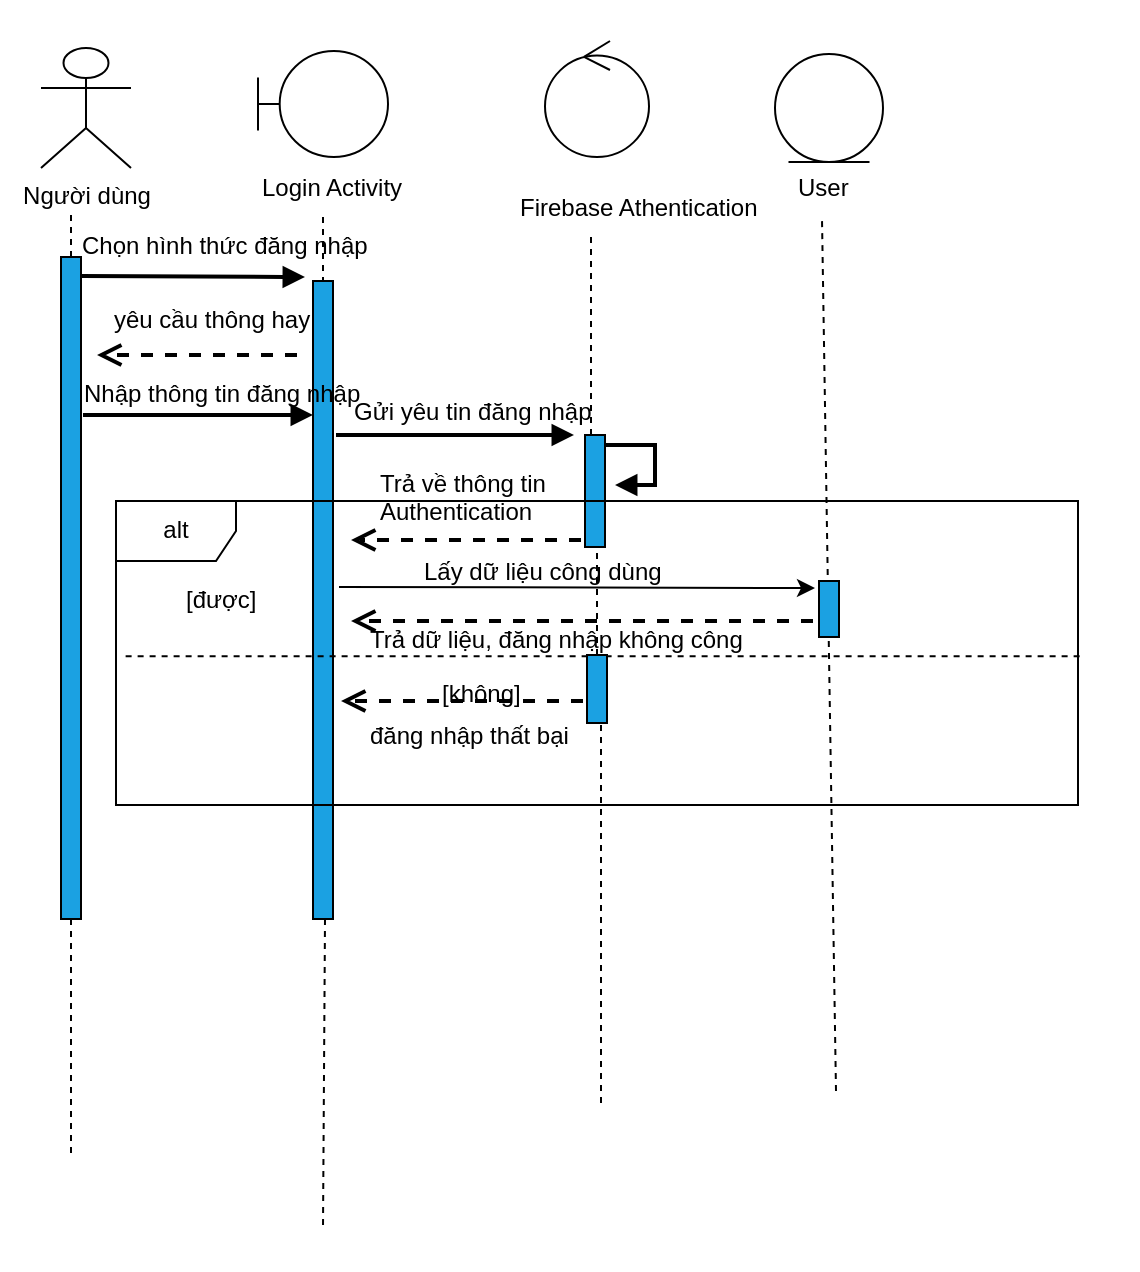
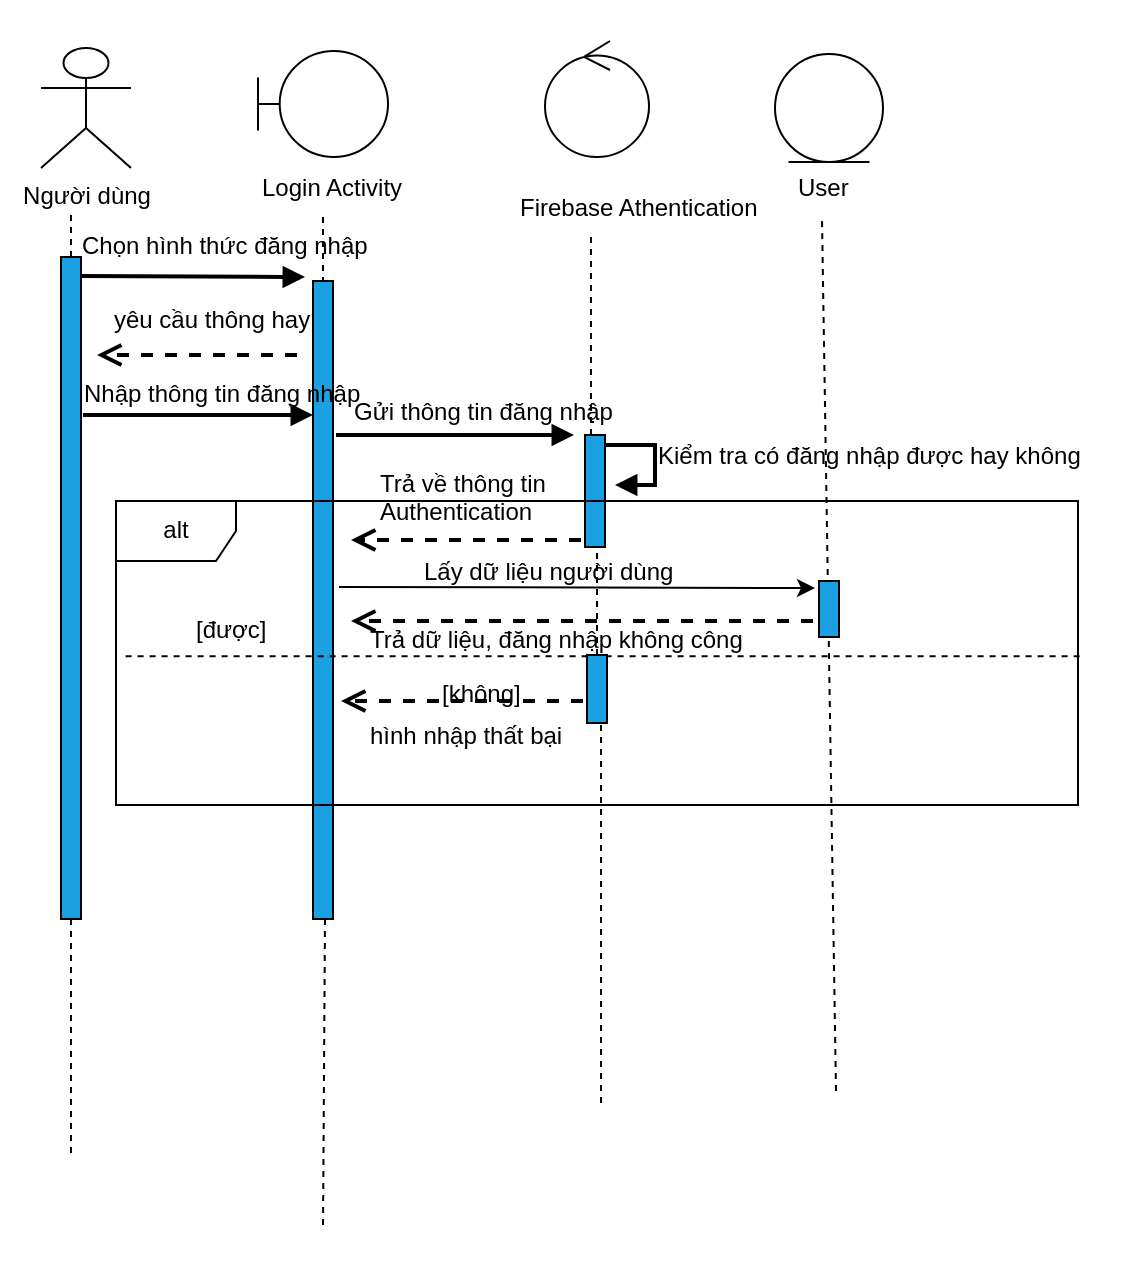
- <mxCell id="12" value="Gửi yêu tin đăng nhập" style="text;html=1;resizable=0;points=[];autosize=1;align=left;verticalAlign=top;spacingTop=-4;" parent="1" vertex="1"><mxGeometry x="175" y="196" width="139" height="14" as="geometry" /></mxCell>
+ <mxCell id="12" value="Gửi thông tin đăng nhập" style="text;html=1;resizable=0;points=[];autosize=1;align=left;verticalAlign=top;spacingTop=-4;" parent="1" vertex="1"><mxGeometry x="175" y="196" width="139" height="14" as="geometry" /></mxCell>
+ <mxCell id="28" value="Kiểm tra có đăng nhập được hay không" style="text;html=1;resizable=0;points=[];autosize=1;align=left;verticalAlign=top;spacingTop=-4;" parent="1" vertex="1"><mxGeometry x="326.5" y="218" width="221" height="14" as="geometry" /></mxCell>
- <mxCell id="43" value="Lấy dữ liệu công dùng" style="text;html=1;resizable=0;points=[];autosize=1;align=left;verticalAlign=top;spacingTop=-4;" vertex="1" parent="1"><mxGeometry x="209.5" y="276" width="135" height="14" as="geometry" /></mxCell>
+ <mxCell id="43" value="Lấy dữ liệu người dùng" style="text;html=1;resizable=0;points=[];autosize=1;align=left;verticalAlign=top;spacingTop=-4;" vertex="1" parent="1"><mxGeometry x="209.5" y="276" width="135" height="14" as="geometry" /></mxCell>
- <mxCell id="31" value="[được]" style="text;html=1;resizable=0;points=[];autosize=1;align=left;verticalAlign=top;spacingTop=-4;" parent="1" vertex="1"><mxGeometry x="91" y="290" width="45" height="14" as="geometry" /></mxCell>
+ <mxCell id="31" value="[được]" style="text;html=1;resizable=0;points=[];autosize=1;align=left;verticalAlign=top;spacingTop=-4;" parent="1" vertex="1"><mxGeometry x="96" y="305" width="45" height="14" as="geometry" /></mxCell>
- <mxCell id="39" value="đăng nhập thất bại" style="text;html=1;resizable=0;points=[];autosize=1;align=left;verticalAlign=top;spacingTop=-4;" parent="1" vertex="1"><mxGeometry x="183" y="358" width="109" height="14" as="geometry" /></mxCell>
+ <mxCell id="39" value="hình nhập thất bại" style="text;html=1;resizable=0;points=[];autosize=1;align=left;verticalAlign=top;spacingTop=-4;" parent="1" vertex="1"><mxGeometry x="183" y="358" width="109" height="14" as="geometry" /></mxCell>
